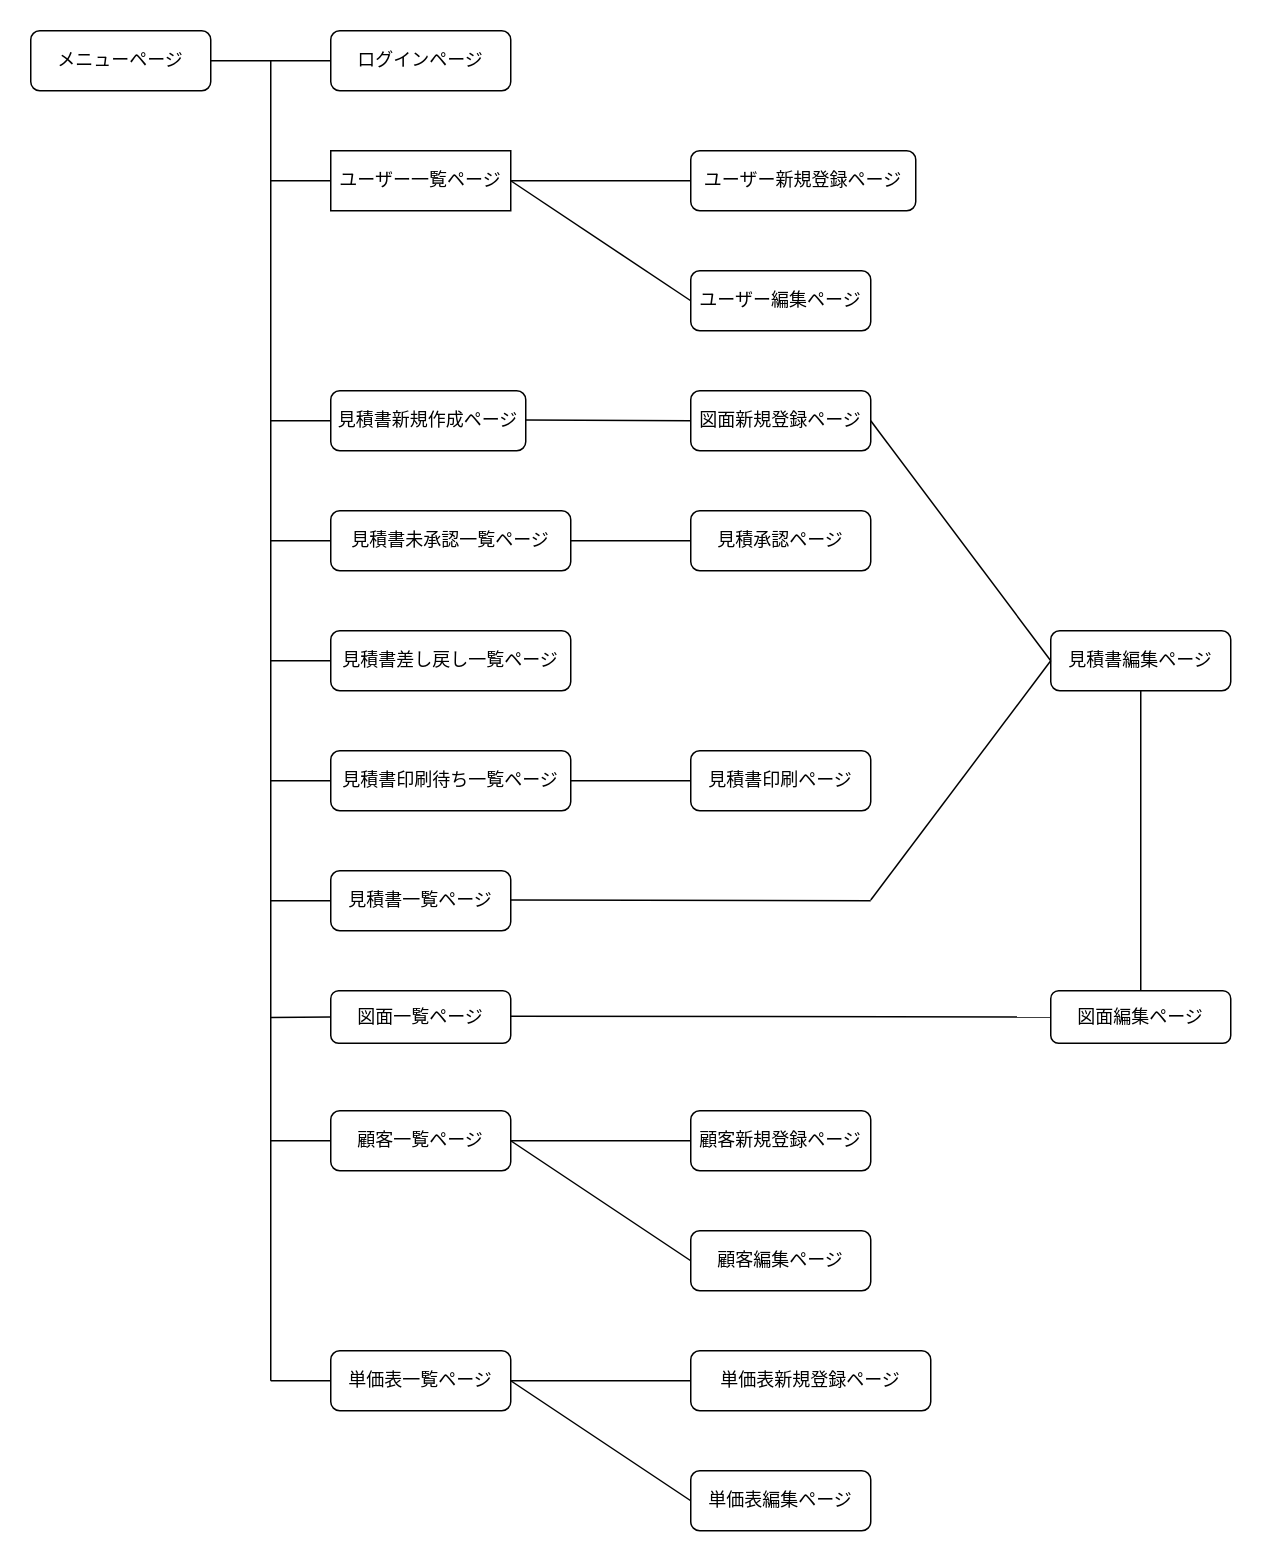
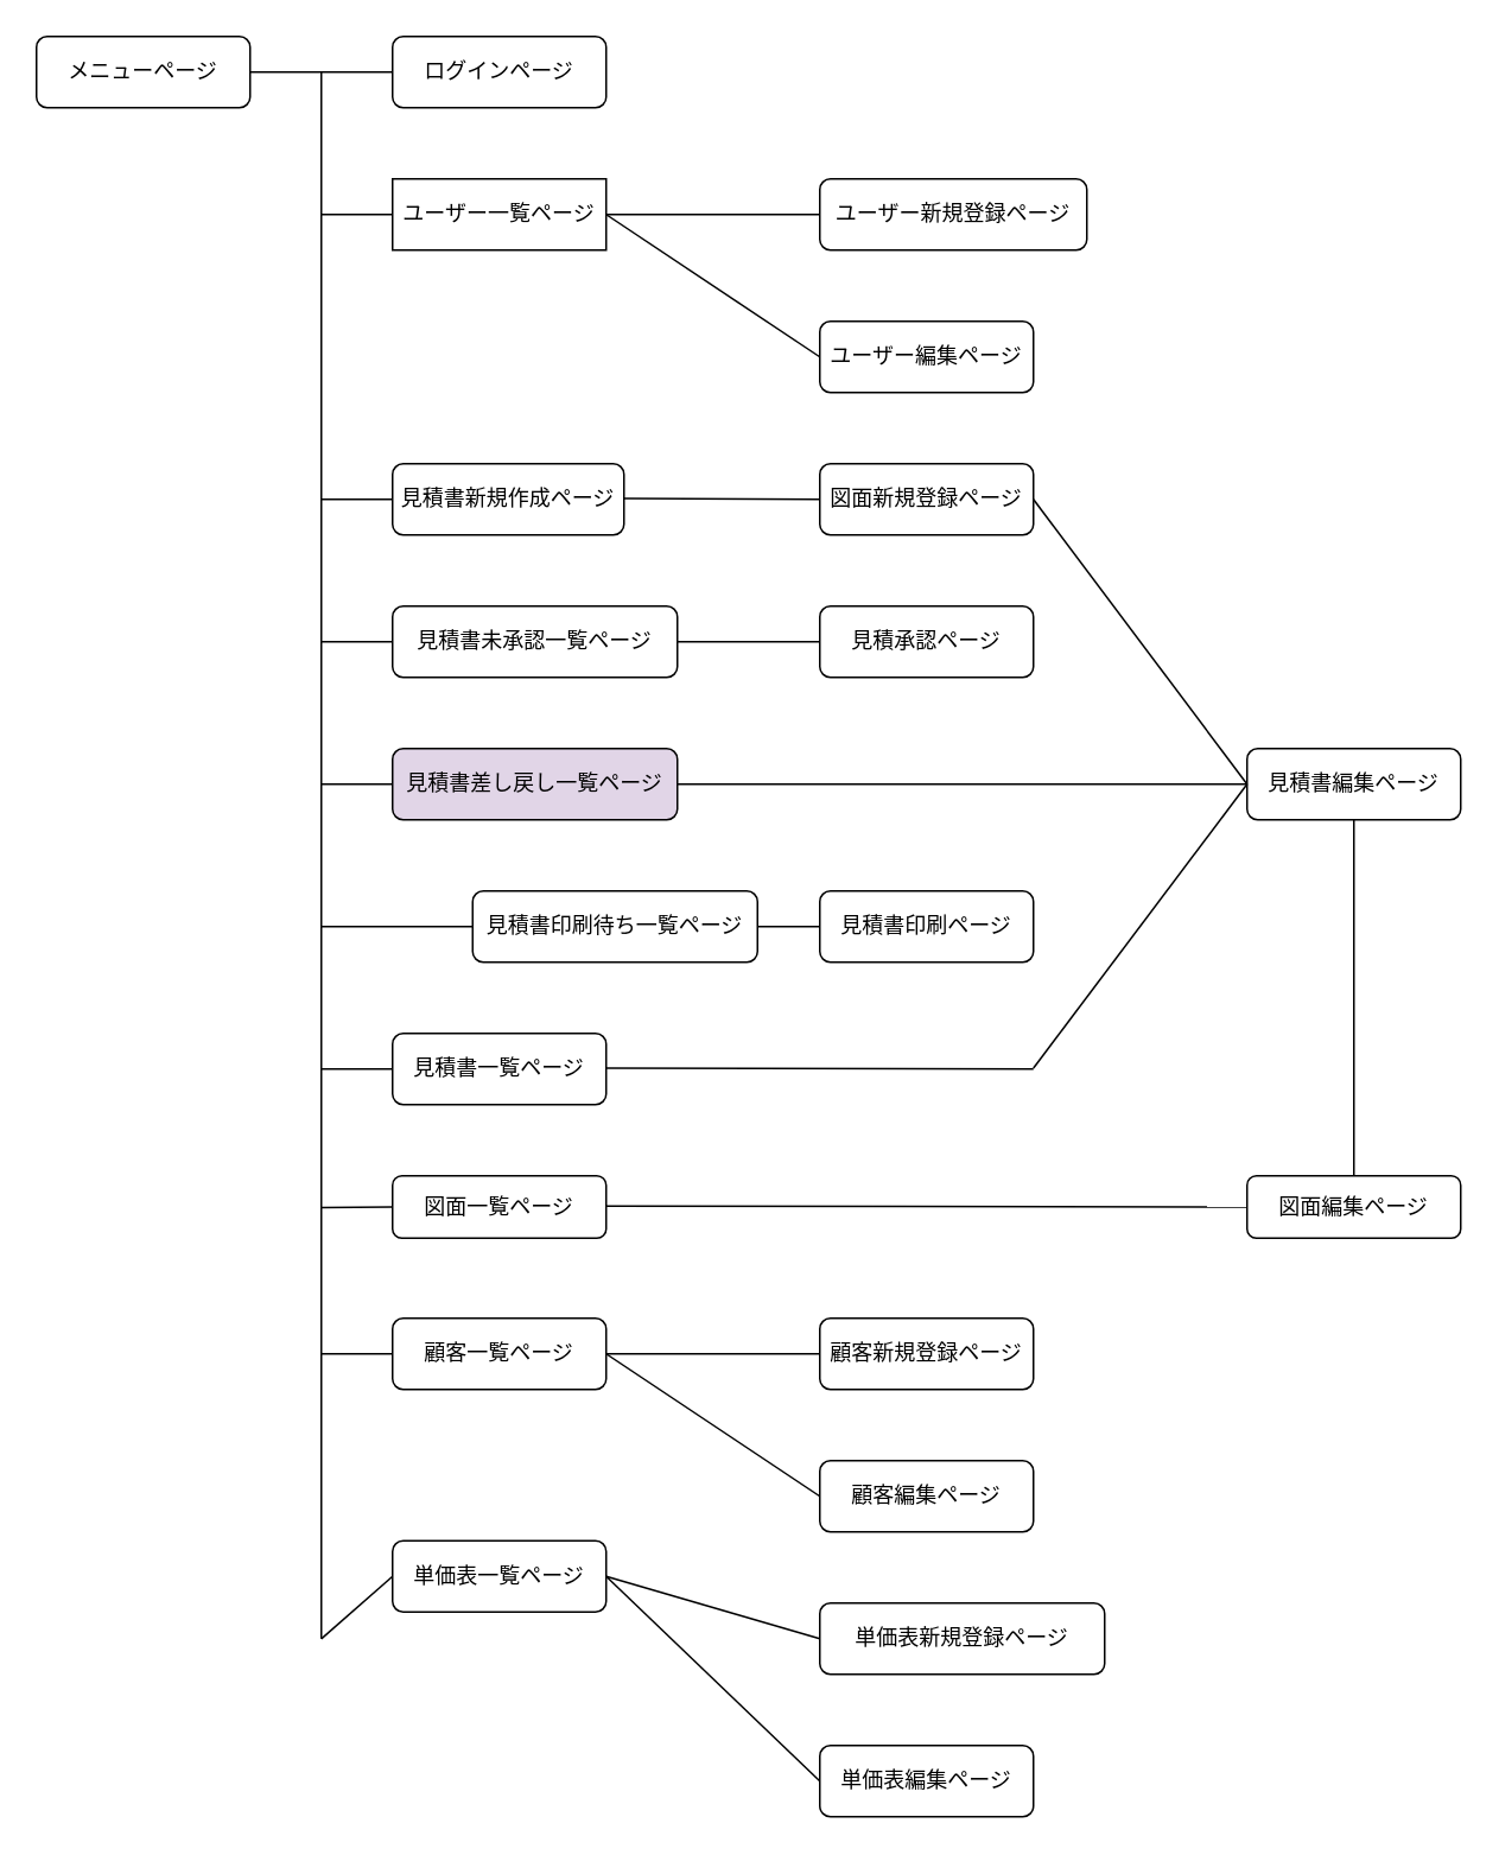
- <mxCell id="16" value="見積書差し戻し一覧ページ" style="rounded=1;whiteSpace=wrap;html=1;" parent="1" vertex="1"><mxGeometry x="220" y="420" width="160" height="40" as="geometry" /></mxCell>
+ <mxCell id="16" value="見積書差し戻し一覧ページ" style="rounded=1;whiteSpace=wrap;html=1;fillColor=#e1d5e7;" parent="1" vertex="1"><mxGeometry x="220" y="420" width="160" height="40" as="geometry" /></mxCell>
+ <mxCell id="15" style="edgeStyle=none;html=1;exitX=1;exitY=0.5;exitDx=0;exitDy=0;endArrow=none;endFill=0;entryX=0;entryY=0.5;entryDx=0;entryDy=0;" parent="1" source="16" edge="1" target="41"><mxGeometry relative="1" as="geometry"><mxPoint x="460" y="440.077" as="targetPoint" /></mxGeometry></mxCell>
- <mxCell id="19" value="見積書印刷待ち一覧ページ" style="rounded=1;whiteSpace=wrap;html=1;" parent="1" vertex="1"><mxGeometry x="220" y="500" width="160" height="40" as="geometry" /></mxCell>
+ <mxCell id="19" value="見積書印刷待ち一覧ページ" style="rounded=1;whiteSpace=wrap;html=1;" parent="1" vertex="1"><mxGeometry x="265" y="500" width="160" height="40" as="geometry" /></mxCell>
- <mxCell id="33" value="単価表一覧ページ" style="rounded=1;whiteSpace=wrap;html=1;" parent="1" vertex="1"><mxGeometry x="220" y="900" width="120" height="40" as="geometry" /></mxCell>
+ <mxCell id="33" value="単価表一覧ページ" style="rounded=1;whiteSpace=wrap;html=1;" parent="1" vertex="1"><mxGeometry x="220" y="865" width="120" height="40" as="geometry" /></mxCell>
